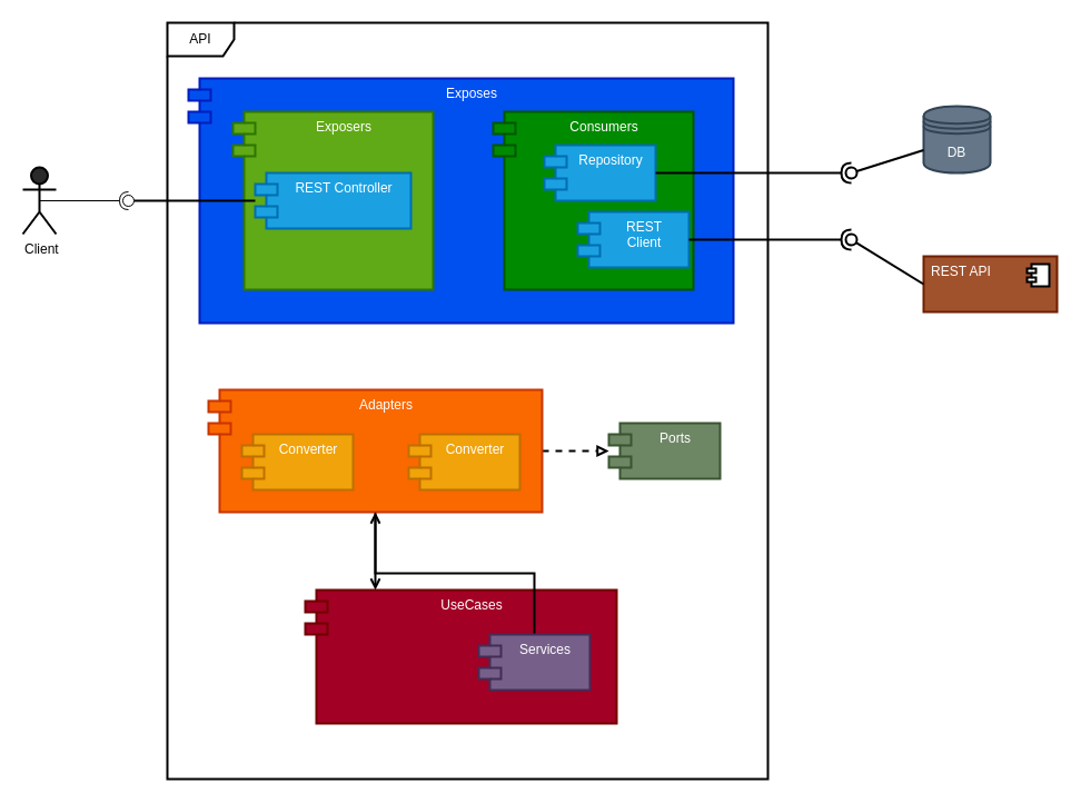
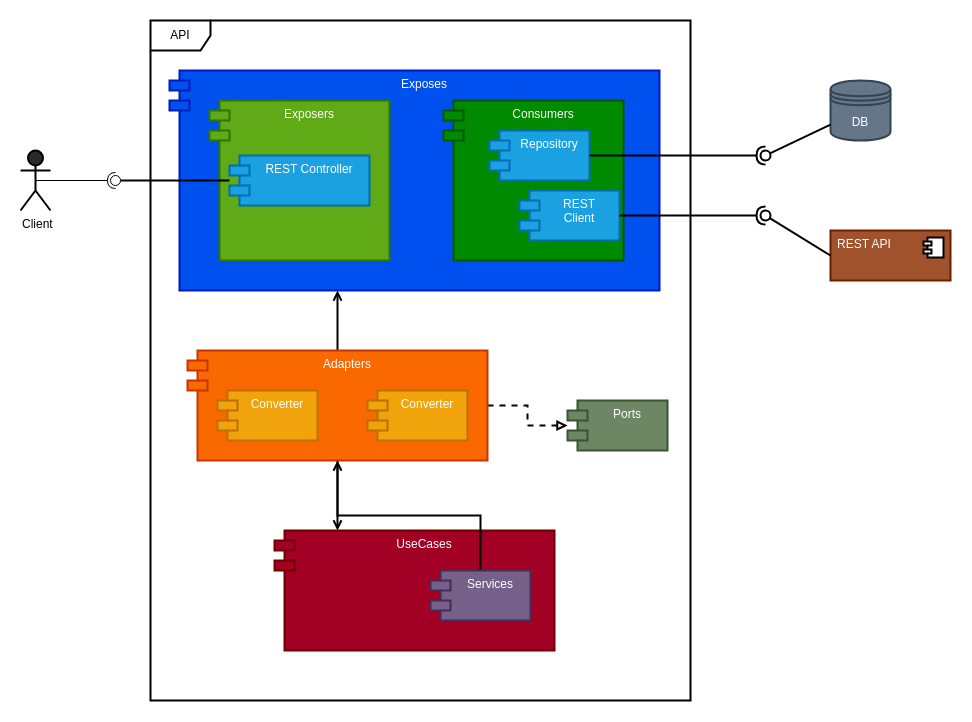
- <mxCell id="23" value="DB" style="shape=datastore;whiteSpace=wrap;html=1;strokeWidth=2;fillColor=#647687;strokeColor=#314354;fontColor=#ffffff;" vertex="1" parent="1"><mxGeometry x="830" y="95" width="60" height="60" as="geometry" /></mxCell>
+ <mxCell id="23" value="DB" style="shape=datastore;whiteSpace=wrap;html=1;strokeWidth=2;fillColor=#647687;strokeColor=#314354;fontColor=#ffffff;" vertex="1" parent="1"><mxGeometry x="830" y="80" width="60" height="60" as="geometry" /></mxCell>
+ <mxCell id="5" style="edgeStyle=orthogonalEdgeStyle;rounded=0;sketch=0;orthogonalLoop=1;jettySize=auto;html=1;startSize=6;endArrow=open;endFill=0;strokeWidth=2;" edge="1" parent="1" source="6" target="9"><mxGeometry relative="1" as="geometry"><Array as="points"><mxPoint x="337" y="320" /><mxPoint x="337" y="320" /></Array></mxGeometry></mxCell>
- <mxCell id="14" value="Ports" style="shape=module;align=left;spacingLeft=20;align=center;verticalAlign=top;strokeWidth=2;fillColor=#6d8764;strokeColor=#3A5431;fontColor=#ffffff;" vertex="1" parent="1"><mxGeometry x="547" y="380" width="100" height="50" as="geometry" /></mxCell>
+ <mxCell id="14" value="Ports" style="shape=module;align=left;spacingLeft=20;align=center;verticalAlign=top;strokeWidth=2;fillColor=#6d8764;strokeColor=#3A5431;fontColor=#ffffff;" vertex="1" parent="1"><mxGeometry x="567" y="400" width="100" height="50" as="geometry" /></mxCell>
